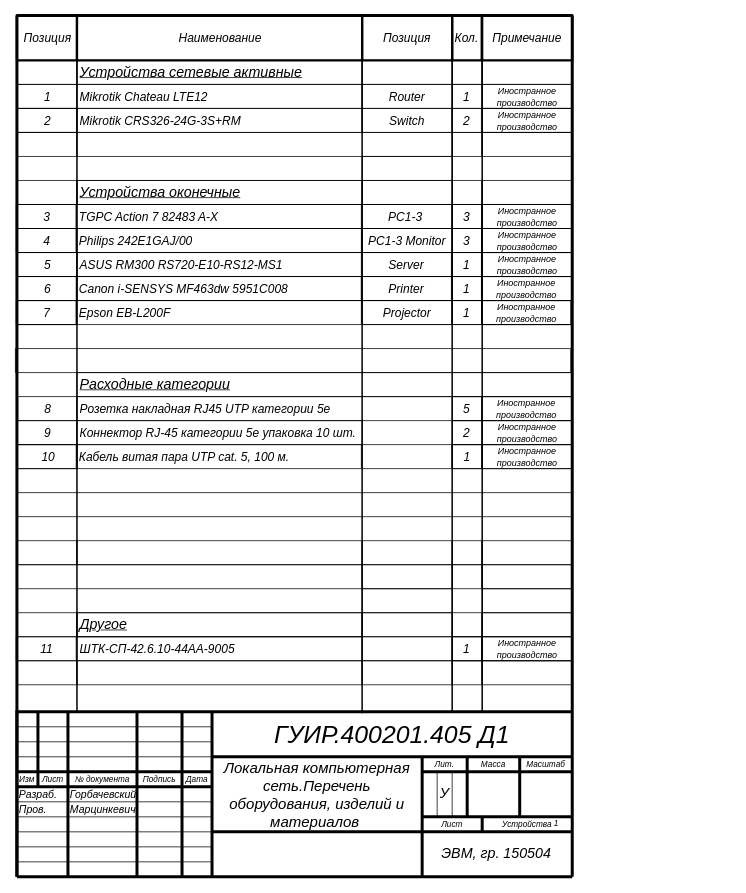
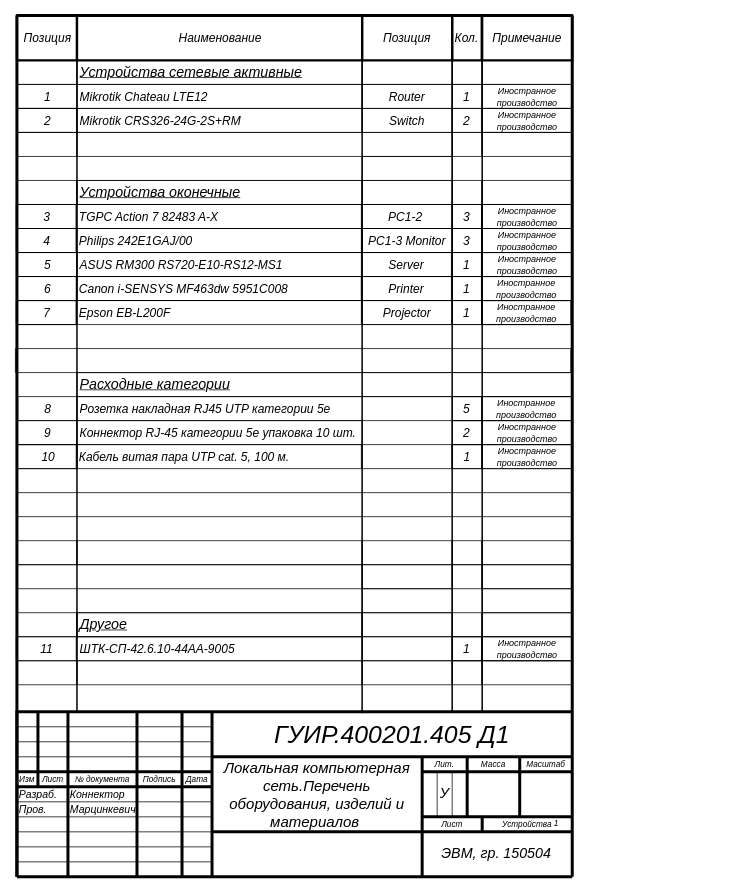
- <mxCell id="58" value="&lt;p class=&quot;MsoNormal&quot; style=&quot;margin: 0cm;&quot;&gt;Mikrotik CRS326-24G-3S+RM&lt;br&gt;&lt;/p&gt;" style="verticalAlign=middle;align=left;vsdxID=60;fillColor=none;gradientColor=none;shape=stencil(nZBLDoAgDERP0z3SIyjew0SURgSD+Lu9kMZoXLhwN9O+tukAlrNpJg1SzDH4QW/URgNYgZTkjA4UkwJUgGXng+6DX1zLfmoymdXo17xh5zmRJ6Q42BWCfc2oJfdAr+Yv+AP9Cb7OJ3H/2JG1HNGz/84klThPVCc=);labelBackgroundColor=none;rounded=0;html=1;whiteSpace=wrap;spacingLeft=2;fontStyle=2;fontFamily=Arial;fontSize=16;" parent="2" vertex="1"><mxGeometry x="80" y="124" width="380" height="32" as="geometry" /></mxCell>
+ <mxCell id="58" value="&lt;p class=&quot;MsoNormal&quot; style=&quot;margin: 0cm;&quot;&gt;Mikrotik CRS326-24G-2S+RM&lt;br&gt;&lt;/p&gt;" style="verticalAlign=middle;align=left;vsdxID=60;fillColor=none;gradientColor=none;shape=stencil(nZBLDoAgDERP0z3SIyjew0SURgSD+Lu9kMZoXLhwN9O+tukAlrNpJg1SzDH4QW/URgNYgZTkjA4UkwJUgGXng+6DX1zLfmoymdXo17xh5zmRJ6Q42BWCfc2oJfdAr+Yv+AP9Cb7OJ3H/2JG1HNGz/84klThPVCc=);labelBackgroundColor=none;rounded=0;html=1;whiteSpace=wrap;spacingLeft=2;fontStyle=2;fontFamily=Arial;fontSize=16;" parent="2" vertex="1"><mxGeometry x="80" y="124" width="380" height="32" as="geometry" /></mxCell>
- <mxCell id="135" value="PC1-3&amp;nbsp;" style="vsdxID=88;fillColor=none;gradientColor=none;shape=stencil(nZBLDoAgDERP0z3SIyjew0SURgSD+Lu9kMZoXLhwN9O+tukAlrNpJg1SzDH4QW/URgNYgZTkjA4UkwJUgGXng+6DX1zLfmoymdXo17xh5zmRJ6Q42BWCfc2oJfdAr+Yv+AP9Cb7OJ3H/2JG1HNGz/84klThPVCc=);labelBackgroundColor=none;rounded=0;html=1;whiteSpace=wrap;fontStyle=2;fontFamily=Arial;align=center;fontSize=16;" parent="2" vertex="1"><mxGeometry x="460" y="252" width="120" height="32" as="geometry" /></mxCell>
+ <mxCell id="135" value="PC1-2&amp;nbsp;" style="vsdxID=88;fillColor=none;gradientColor=none;shape=stencil(nZBLDoAgDERP0z3SIyjew0SURgSD+Lu9kMZoXLhwN9O+tukAlrNpJg1SzDH4QW/URgNYgZTkjA4UkwJUgGXng+6DX1zLfmoymdXo17xh5zmRJ6Q42BWCfc2oJfdAr+Yv+AP9Cb7OJ3H/2JG1HNGz/84klThPVCc=);labelBackgroundColor=none;rounded=0;html=1;whiteSpace=wrap;fontStyle=2;fontFamily=Arial;align=center;fontSize=16;" parent="2" vertex="1"><mxGeometry x="460" y="252" width="120" height="32" as="geometry" /></mxCell>
- <mxCell id="41" value="&lt;p style=&quot;margin-left: 0 ; margin-right: 0 ; margin-top: 0px ; margin-bottom: 0px ; text-indent: 0 ; direction: rtl&quot;&gt;&lt;font style=&quot;font-size: 14px; color: rgb(0, 0, 0); direction: ltr; letter-spacing: 0px; line-height: 120%; opacity: 1;&quot;&gt;&lt;span&gt;Горбачевский&lt;/span&gt;&lt;/font&gt;&lt;/p&gt;" style="verticalAlign=middle;align=left;vsdxID=43;fillColor=none;gradientColor=none;shape=stencil(nZBLDoAgDERP0z3SIyjew0SURgSD+Lu9kMZoXLhwN9O+tukAlrNpJg1SzDH4QW/URgNYgZTkjA4UkwJUgGXng+6DX1zLfmoymdXo17xh5zmRJ6Q42BWCfc2oJfdAr+Yv+AP9Cb7OJ3H/2JG1HNGz/84klThPVCc=);strokeColor=none;spacingTop=-1;spacingBottom=-1;spacingLeft=-1;spacingRight=-1;labelBackgroundColor=none;rounded=0;html=1;whiteSpace=wrap;fontFamily=Arial;fontStyle=2" parent="2" vertex="1"><mxGeometry x="70" y="1028" width="88" height="20" as="geometry" /></mxCell>
+ <mxCell id="41" value="&lt;p style=&quot;margin-left: 0 ; margin-right: 0 ; margin-top: 0px ; margin-bottom: 0px ; text-indent: 0 ; direction: rtl&quot;&gt;&lt;font style=&quot;font-size: 14px; color: rgb(0, 0, 0); direction: ltr; letter-spacing: 0px; line-height: 120%; opacity: 1;&quot;&gt;&lt;span&gt;Коннектор&lt;/span&gt;&lt;/font&gt;&lt;/p&gt;" style="verticalAlign=middle;align=left;vsdxID=43;fillColor=none;gradientColor=none;shape=stencil(nZBLDoAgDERP0z3SIyjew0SURgSD+Lu9kMZoXLhwN9O+tukAlrNpJg1SzDH4QW/URgNYgZTkjA4UkwJUgGXng+6DX1zLfmoymdXo17xh5zmRJ6Q42BWCfc2oJfdAr+Yv+AP9Cb7OJ3H/2JG1HNGz/84klThPVCc=);strokeColor=none;spacingTop=-1;spacingBottom=-1;spacingLeft=-1;spacingRight=-1;labelBackgroundColor=none;rounded=0;html=1;whiteSpace=wrap;fontFamily=Arial;fontStyle=2" parent="2" vertex="1"><mxGeometry x="70" y="1028" width="88" height="20" as="geometry" /></mxCell>
